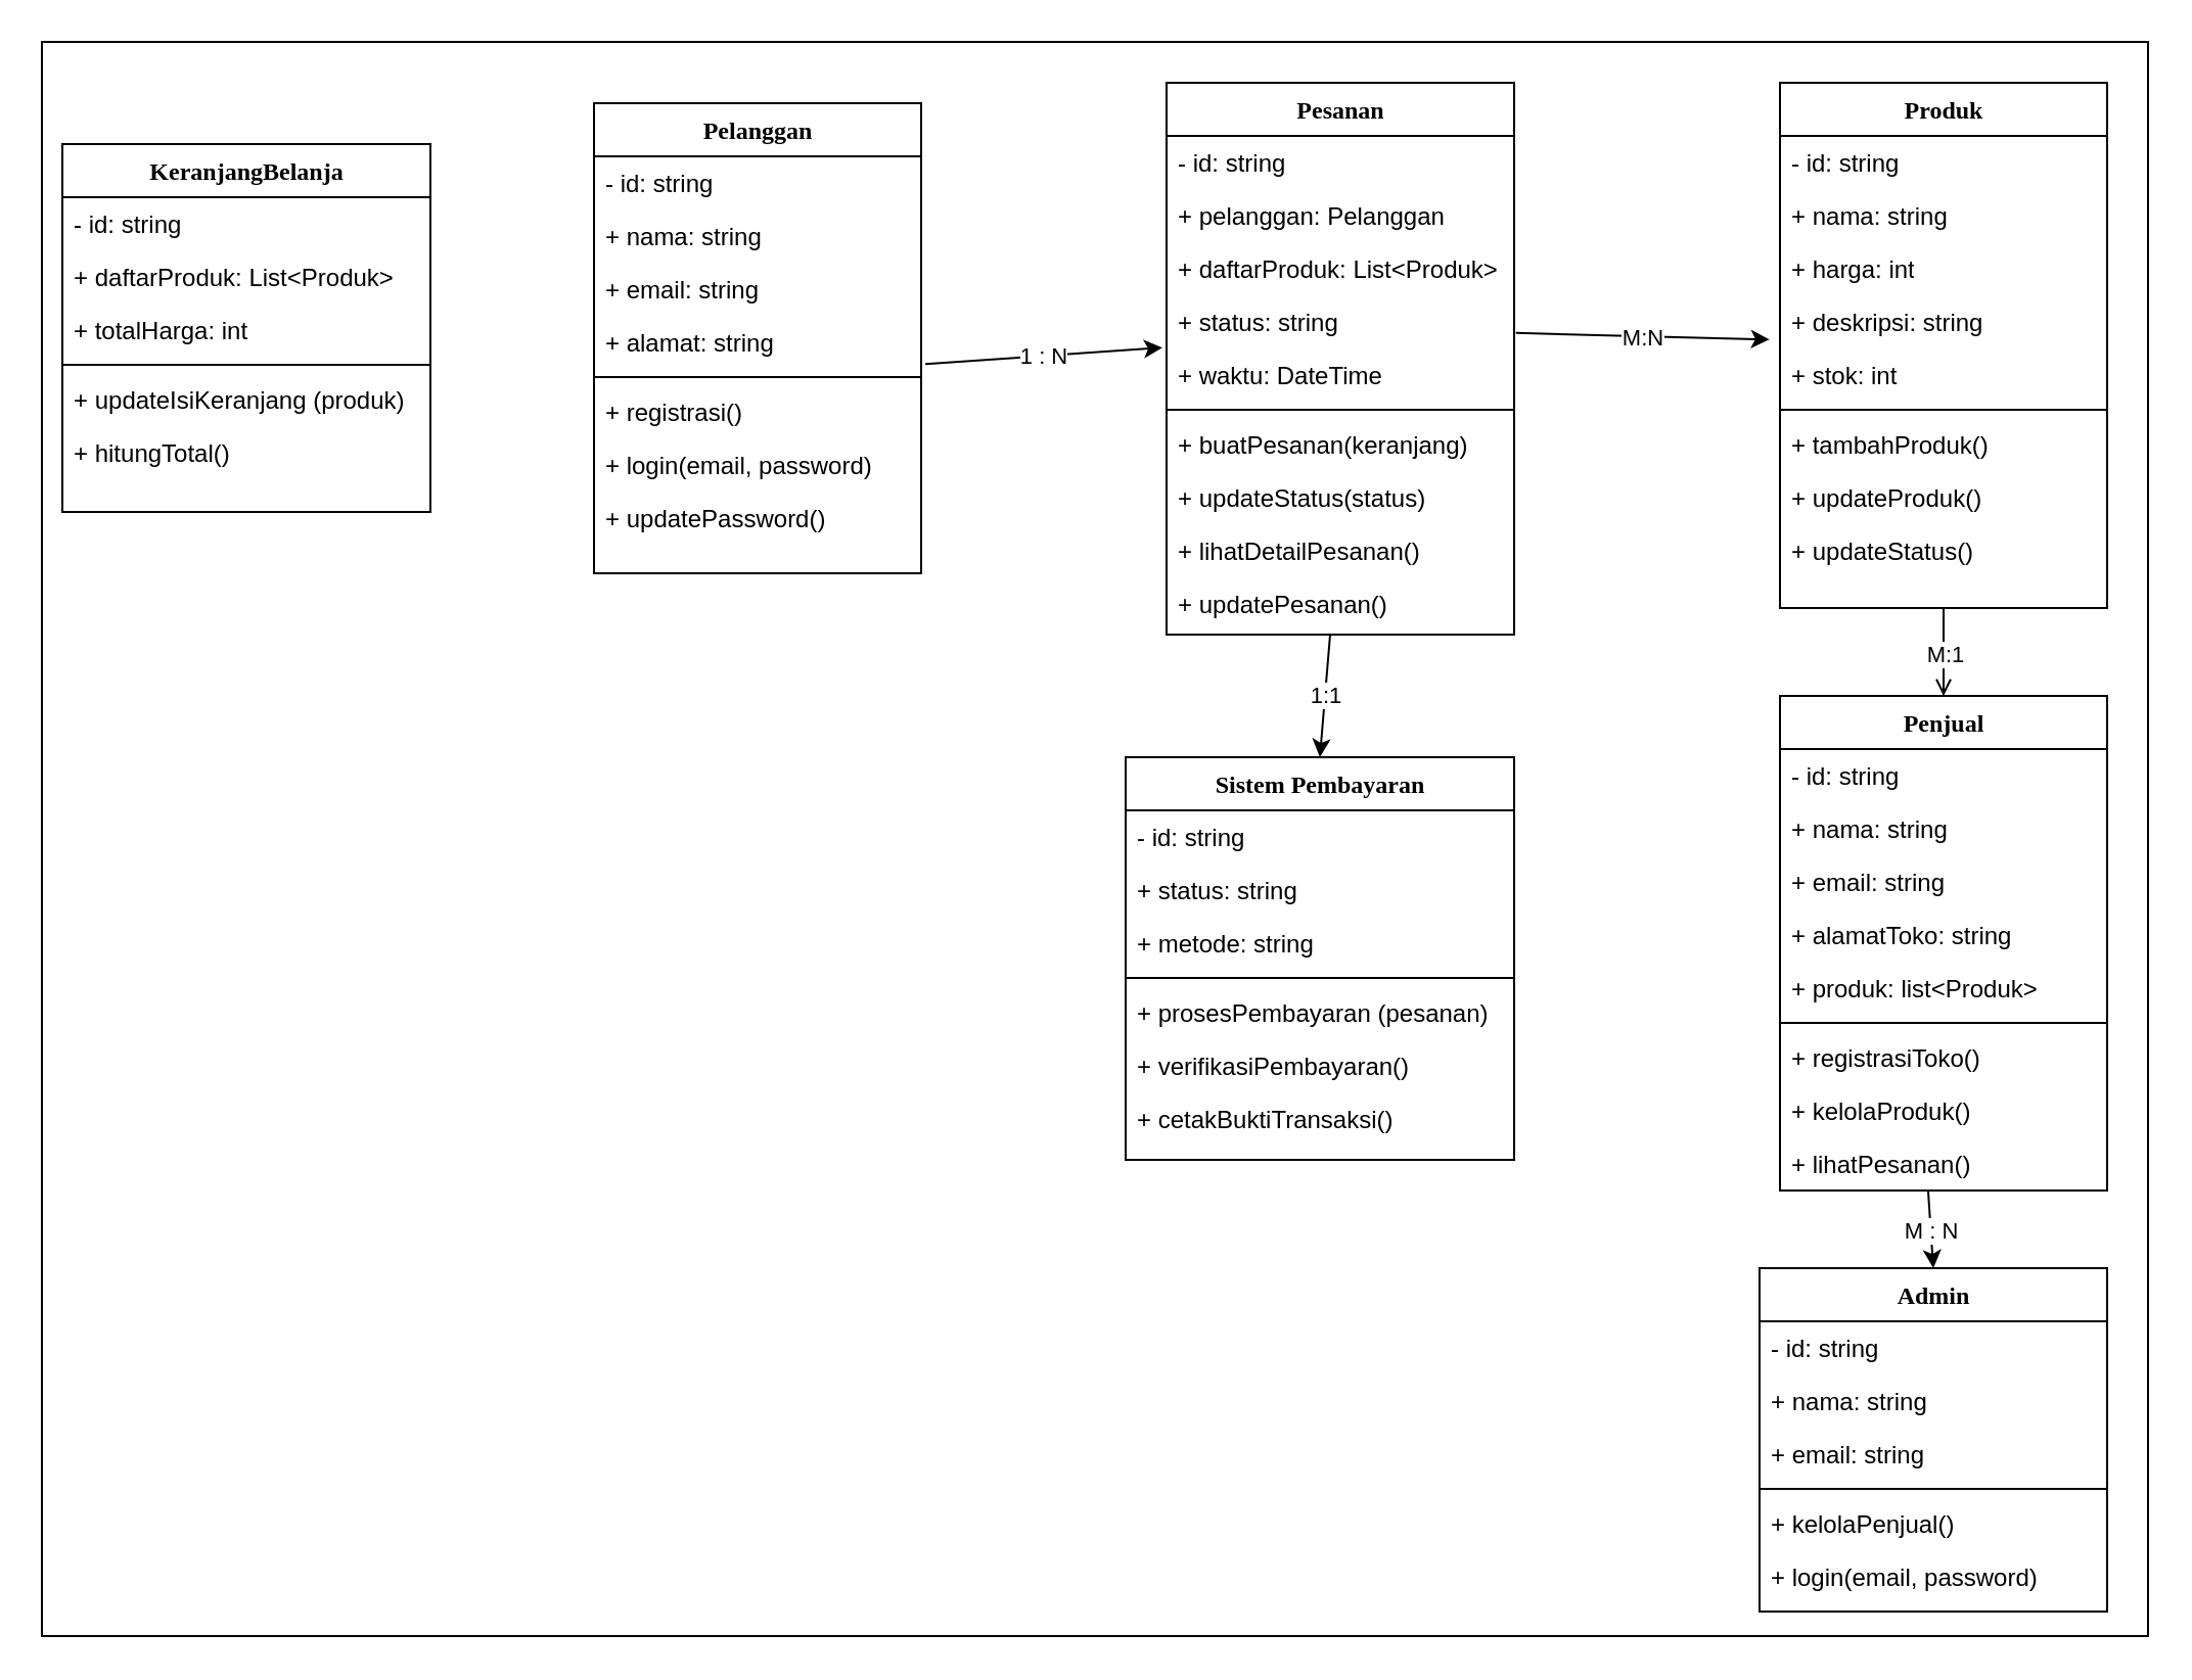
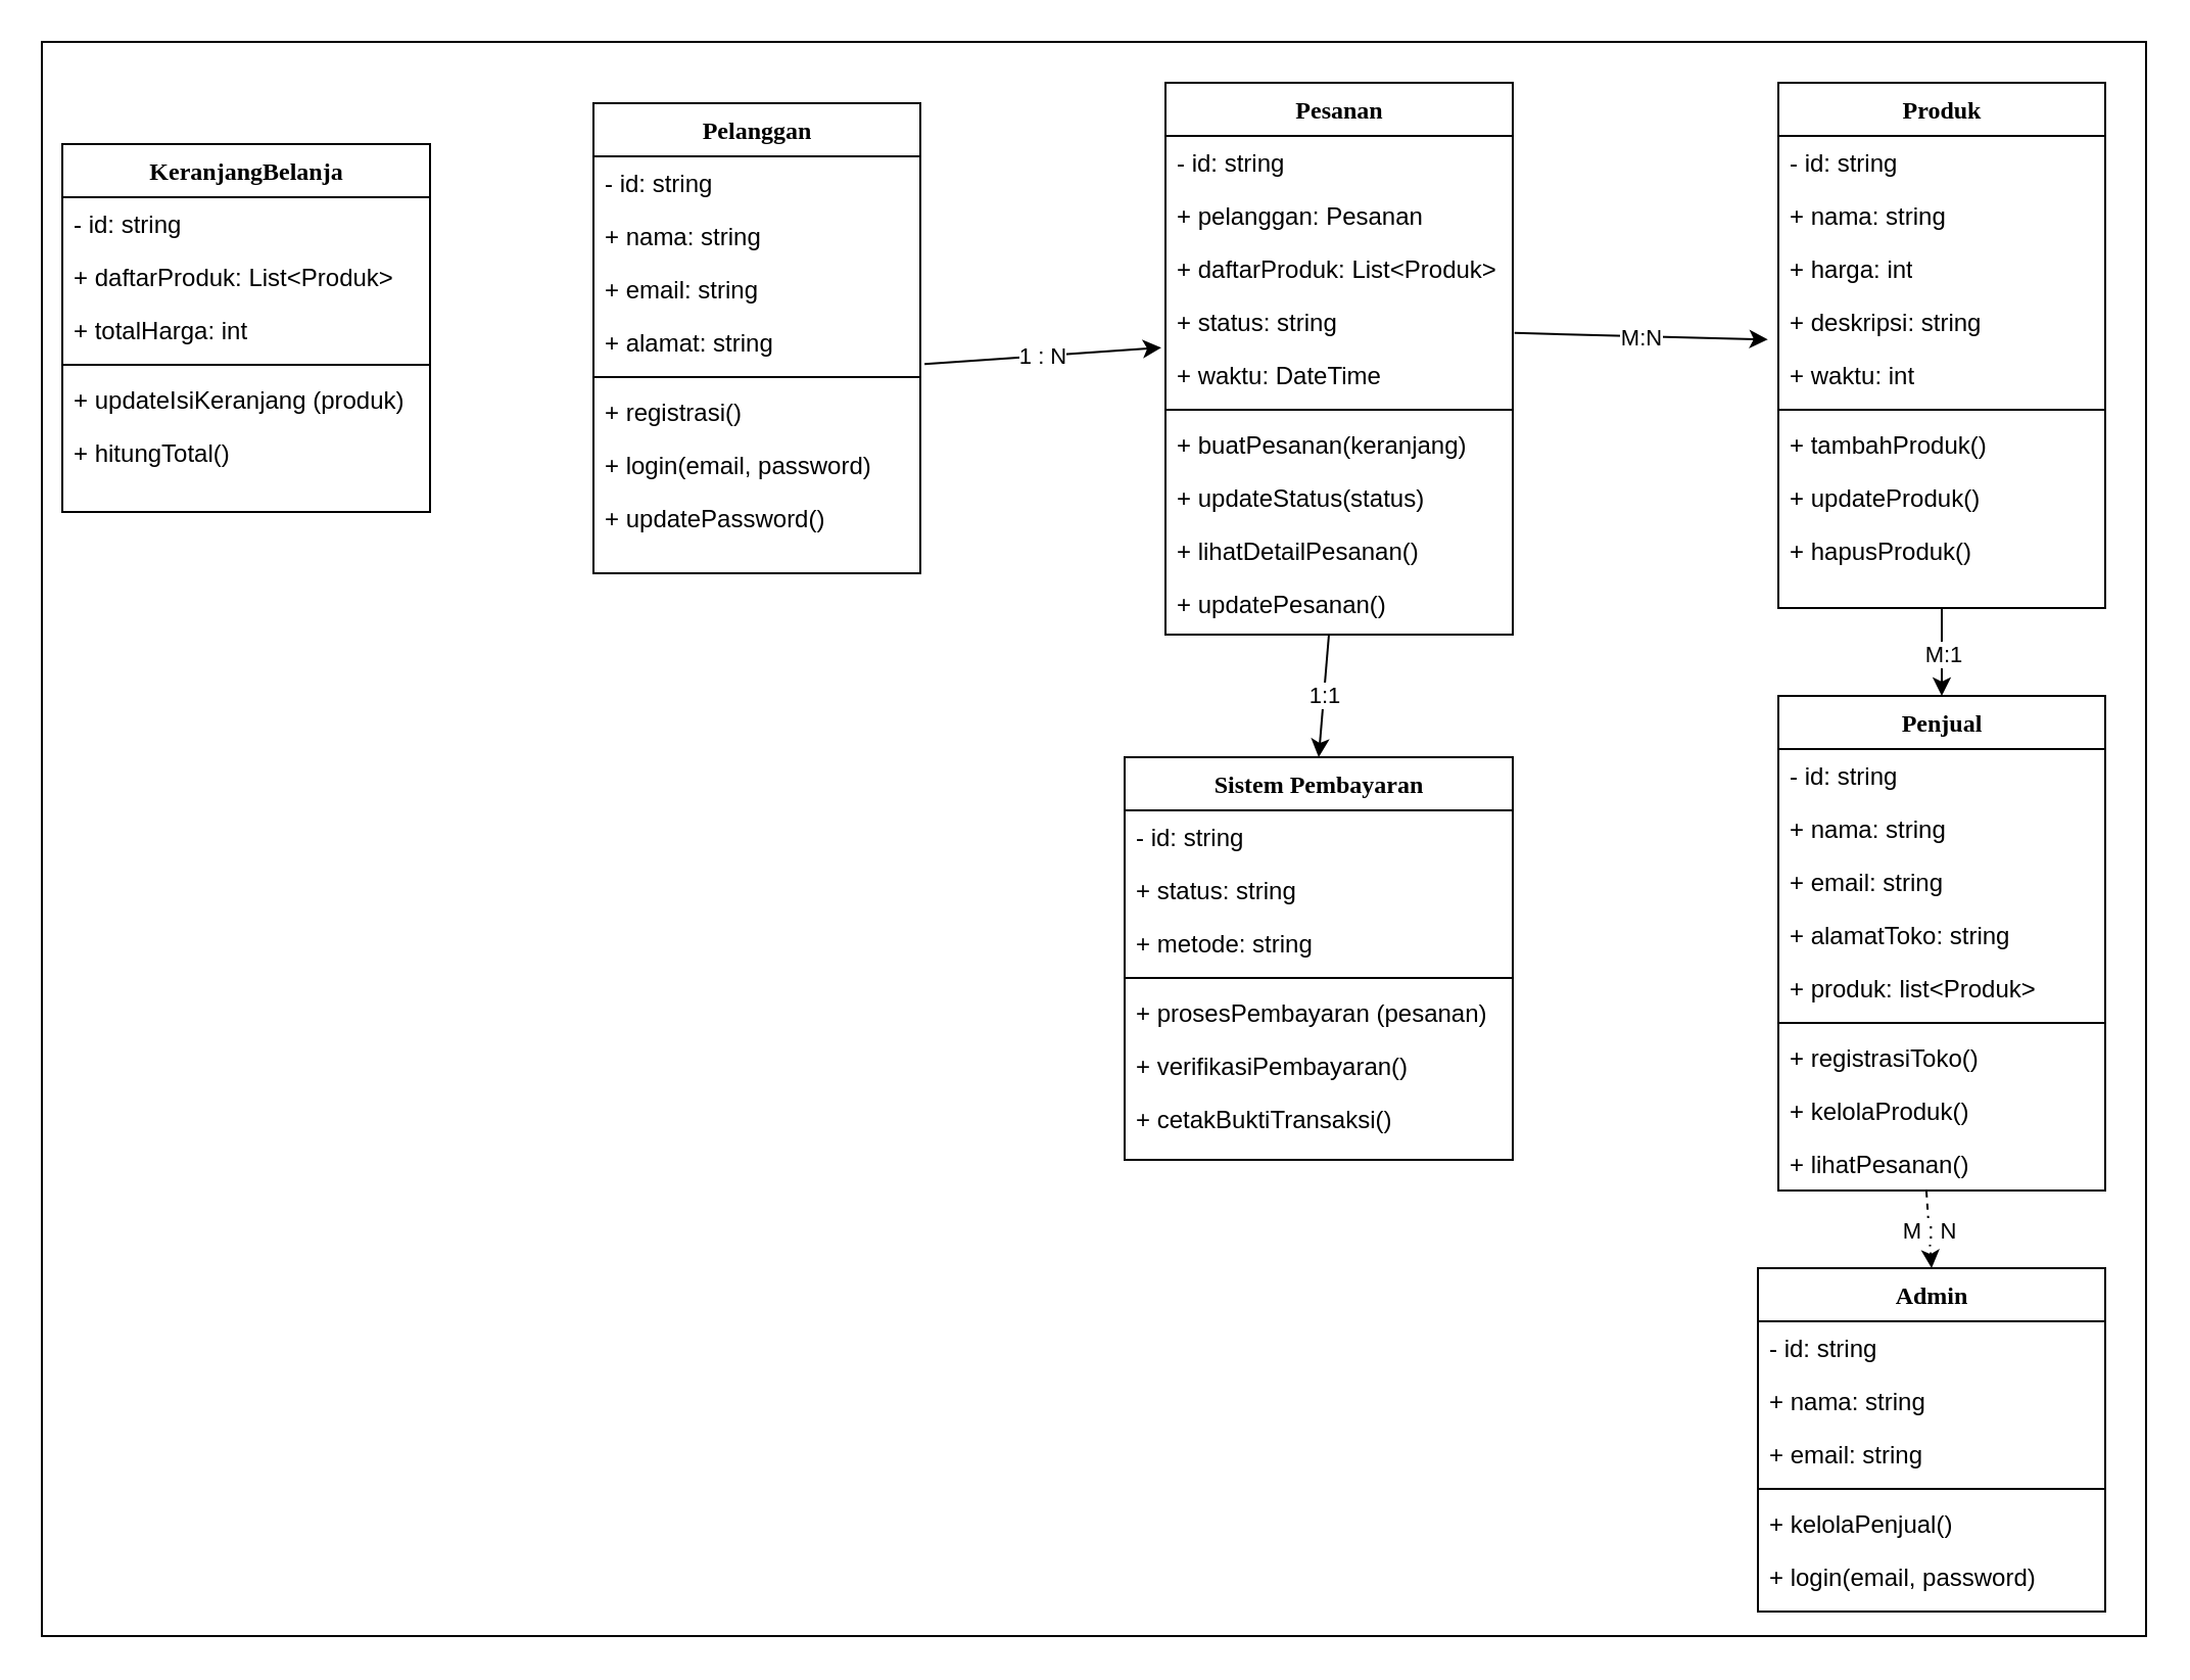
- <mxCell id="30" value="+ pelanggan: Pelanggan" style="text;html=1;strokeColor=none;fillColor=none;align=left;verticalAlign=top;spacingLeft=4;spacingRight=4;whiteSpace=wrap;overflow=hidden;rotatable=0;points=[[0,0.5],[1,0.5]];portConstraint=eastwest;" parent="28" vertex="1"><mxGeometry y="52" width="170" height="26" as="geometry" /></mxCell>
+ <mxCell id="30" value="+ pelanggan: Pesanan" style="text;html=1;strokeColor=none;fillColor=none;align=left;verticalAlign=top;spacingLeft=4;spacingRight=4;whiteSpace=wrap;overflow=hidden;rotatable=0;points=[[0,0.5],[1,0.5]];portConstraint=eastwest;" parent="28" vertex="1"><mxGeometry y="52" width="170" height="26" as="geometry" /></mxCell>
- <mxCell id="8" value="+ stok: int" style="text;html=1;strokeColor=none;fillColor=none;align=left;verticalAlign=top;spacingLeft=4;spacingRight=4;whiteSpace=wrap;overflow=hidden;rotatable=0;points=[[0,0.5],[1,0.5]];portConstraint=eastwest;" parent="3" vertex="1"><mxGeometry y="130" width="160" height="26" as="geometry" /></mxCell>
+ <mxCell id="8" value="+ waktu: int" style="text;html=1;strokeColor=none;fillColor=none;align=left;verticalAlign=top;spacingLeft=4;spacingRight=4;whiteSpace=wrap;overflow=hidden;rotatable=0;points=[[0,0.5],[1,0.5]];portConstraint=eastwest;" parent="3" vertex="1"><mxGeometry y="130" width="160" height="26" as="geometry" /></mxCell>
- <mxCell id="12" value="+ updateStatus()" style="text;html=1;strokeColor=none;fillColor=none;align=left;verticalAlign=top;spacingLeft=4;spacingRight=4;whiteSpace=wrap;overflow=hidden;rotatable=0;points=[[0,0.5],[1,0.5]];portConstraint=eastwest;" vertex="1" parent="3"><mxGeometry y="216" width="160" height="26" as="geometry" /></mxCell>
+ <mxCell id="12" value="+ hapusProduk()" style="text;html=1;strokeColor=none;fillColor=none;align=left;verticalAlign=top;spacingLeft=4;spacingRight=4;whiteSpace=wrap;overflow=hidden;rotatable=0;points=[[0,0.5],[1,0.5]];portConstraint=eastwest;" vertex="1" parent="3"><mxGeometry y="216" width="160" height="26" as="geometry" /></mxCell>
- <mxCell id="71" value="" style="endArrow=open;html=1;rounded=0;exitX=0.5;exitY=1;exitDx=0;exitDy=0;entryX=0.5;entryY=0;entryDx=0;entryDy=0;" edge="1" parent="1" source="3" target="57"><mxGeometry relative="1" as="geometry"><mxPoint x="600" y="370" as="sourcePoint" /><mxPoint x="700" y="370" as="targetPoint" /></mxGeometry></mxCell>
+ <mxCell id="71" value="" style="endArrow=classic;html=1;rounded=0;exitX=0.5;exitY=1;exitDx=0;exitDy=0;entryX=0.5;entryY=0;entryDx=0;entryDy=0;" edge="1" parent="1" source="3" target="57"><mxGeometry relative="1" as="geometry"><mxPoint x="600" y="370" as="sourcePoint" /><mxPoint x="700" y="370" as="targetPoint" /></mxGeometry></mxCell>
- <mxCell id="73" value="" style="endArrow=classic;html=1;rounded=0;exitX=0.453;exitY=1.015;exitDx=0;exitDy=0;exitPerimeter=0;entryX=0.5;entryY=0;entryDx=0;entryDy=0;" edge="1" parent="1" source="66" target="50"><mxGeometry relative="1" as="geometry"><mxPoint x="600" y="570" as="sourcePoint" /><mxPoint x="700" y="570" as="targetPoint" /></mxGeometry></mxCell>
+ <mxCell id="73" value="" style="endArrow=classic;html=1;rounded=0;exitX=0.453;exitY=1.015;exitDx=0;exitDy=0;exitPerimeter=0;entryX=0.5;entryY=0;entryDx=0;entryDy=0;dashed=1;" edge="1" parent="1" source="66" target="50"><mxGeometry relative="1" as="geometry"><mxPoint x="600" y="570" as="sourcePoint" /><mxPoint x="700" y="570" as="targetPoint" /></mxGeometry></mxCell>
